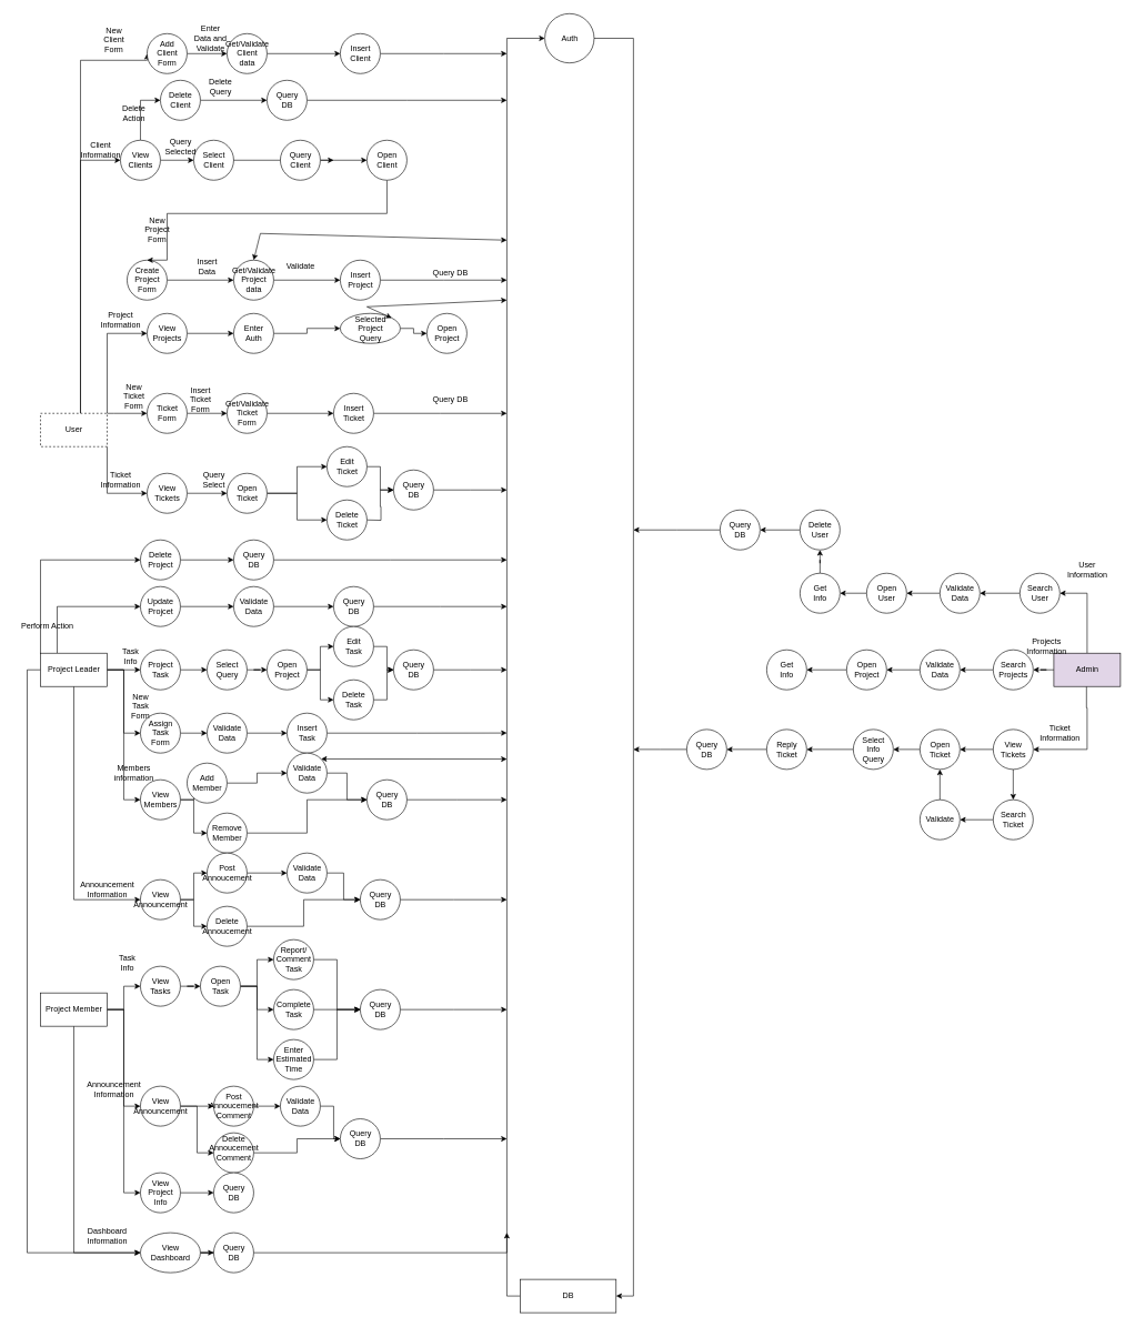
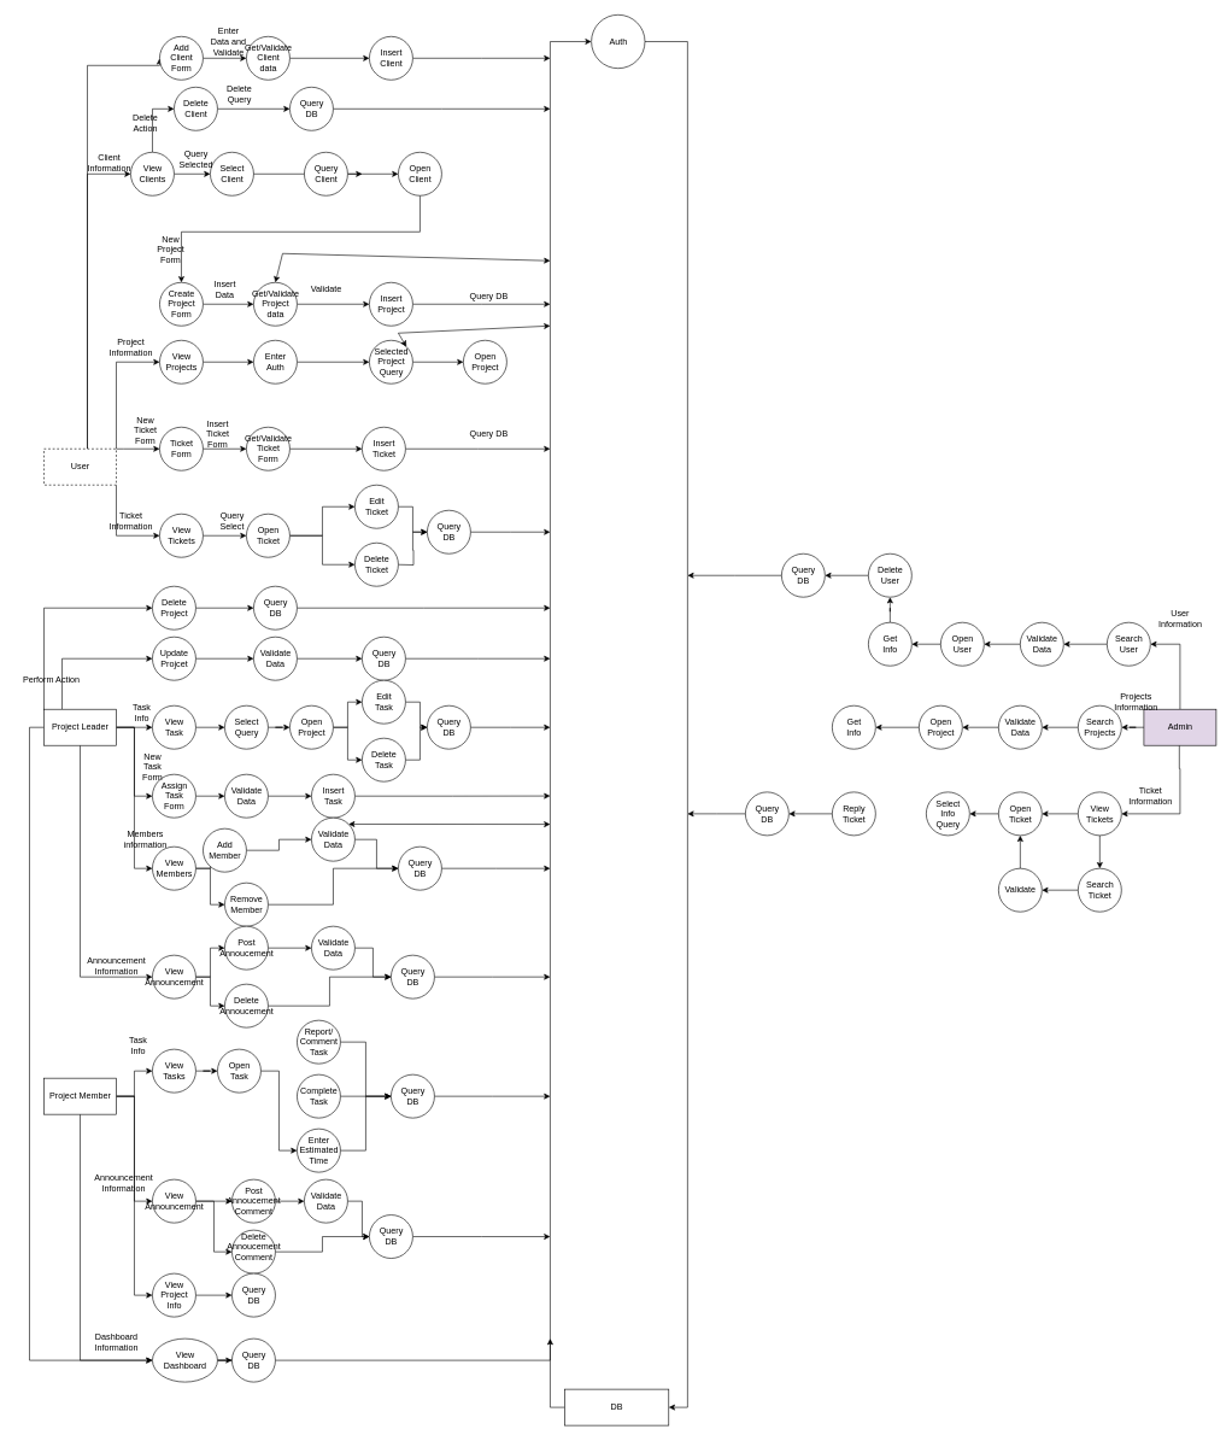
- <mxCell id="200" value="&lt;div&gt;New&lt;/div&gt;&lt;div&gt;Client&lt;/div&gt;&lt;div&gt;Form&lt;br&gt;&lt;/div&gt;" style="text;html=1;align=center;verticalAlign=middle;resizable=0;points=[];autosize=1;strokeColor=none;fillColor=none;" vertex="1" parent="1"><mxGeometry x="145" y="35" width="50" height="50" as="geometry" /></mxCell>
- <mxCell id="30" value="&lt;div&gt;Create&lt;/div&gt;&lt;div&gt;Project&lt;br&gt;&lt;/div&gt;&lt;div&gt;Form&lt;br&gt;&lt;/div&gt;" style="shape=ellipse;html=1;dashed=0;whitespace=wrap;aspect=fixed;perimeter=ellipsePerimeter;" parent="1" vertex="1"><mxGeometry x="190" y="390" width="60" height="60" as="geometry" /></mxCell>
+ <mxCell id="30" value="&lt;div&gt;Create&lt;/div&gt;&lt;div&gt;Project&lt;br&gt;&lt;/div&gt;&lt;div&gt;Form&lt;br&gt;&lt;/div&gt;" style="shape=ellipse;html=1;dashed=0;whitespace=wrap;aspect=fixed;perimeter=ellipsePerimeter;" parent="1" vertex="1"><mxGeometry x="220" y="390" width="60" height="60" as="geometry" /></mxCell>
- <mxCell id="40" value="&lt;div&gt;Selected&lt;/div&gt;&lt;div&gt;Project &lt;br&gt;&lt;/div&gt;&lt;div&gt;Query&lt;br&gt;&lt;/div&gt;" style="shape=ellipse;html=1;dashed=0;whitespace=wrap;aspect=fixed;perimeter=ellipsePerimeter;" parent="1" vertex="1"><mxGeometry x="510" y="470" width="90" height="45" as="geometry" /></mxCell>
+ <mxCell id="40" value="&lt;div&gt;Selected&lt;/div&gt;&lt;div&gt;Project &lt;br&gt;&lt;/div&gt;&lt;div&gt;Query&lt;br&gt;&lt;/div&gt;" style="shape=ellipse;html=1;dashed=0;whitespace=wrap;aspect=fixed;perimeter=ellipsePerimeter;" parent="1" vertex="1"><mxGeometry x="510" y="470" width="60" height="60" as="geometry" /></mxCell>
- <mxCell id="72" value="&lt;div&gt;Project&lt;/div&gt;&lt;div&gt;Task&lt;br&gt;&lt;/div&gt;" style="shape=ellipse;html=1;dashed=0;whitespace=wrap;aspect=fixed;perimeter=ellipsePerimeter;" parent="1" vertex="1"><mxGeometry x="210" y="975" width="60" height="60" as="geometry" /></mxCell>
+ <mxCell id="72" value="&lt;div&gt;View&lt;/div&gt;&lt;div&gt;Task&lt;br&gt;&lt;/div&gt;" style="shape=ellipse;html=1;dashed=0;whitespace=wrap;aspect=fixed;perimeter=ellipsePerimeter;" parent="1" vertex="1"><mxGeometry x="210" y="975" width="60" height="60" as="geometry" /></mxCell>
- <mxCell id="173" style="edgeStyle=orthogonalEdgeStyle;rounded=0;orthogonalLoop=1;jettySize=auto;html=1;" parent="1" source="174" target="176" edge="1"><mxGeometry relative="1" as="geometry" /></mxCell>
- <mxCell id="115" style="edgeStyle=orthogonalEdgeStyle;rounded=0;orthogonalLoop=1;jettySize=auto;html=1;entryX=0;entryY=0.5;entryDx=0;entryDy=0;" parent="1" source="118" target="120" edge="1"><mxGeometry relative="1" as="geometry" /></mxCell>
- <mxCell id="116" style="edgeStyle=orthogonalEdgeStyle;rounded=0;orthogonalLoop=1;jettySize=auto;html=1;entryX=0;entryY=0.5;entryDx=0;entryDy=0;" parent="1" source="118" target="122" edge="1"><mxGeometry relative="1" as="geometry" /></mxCell>
